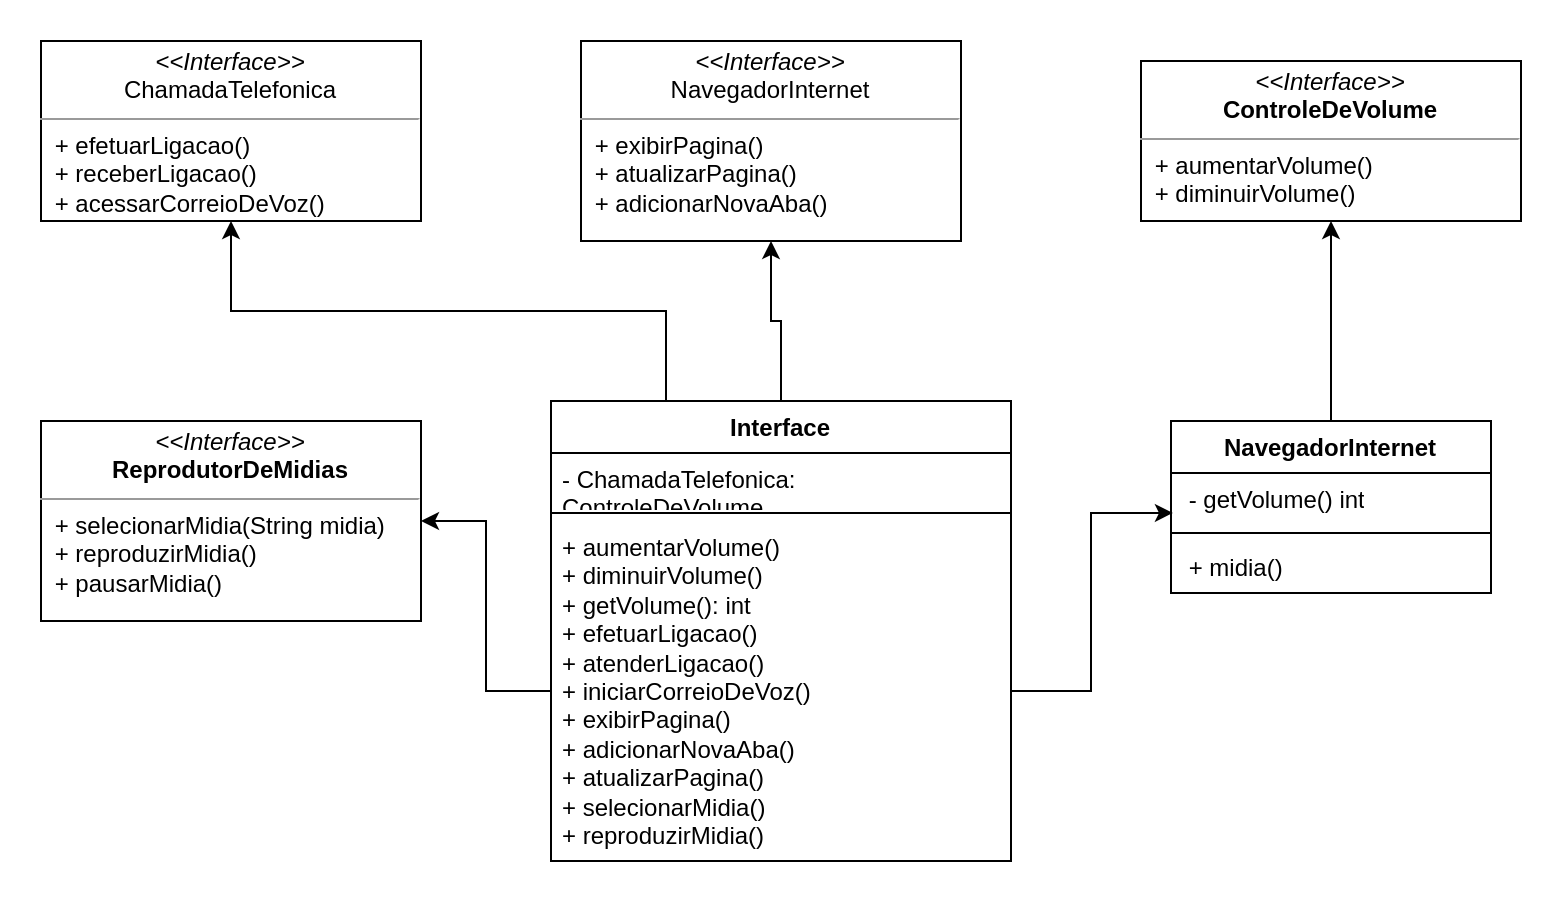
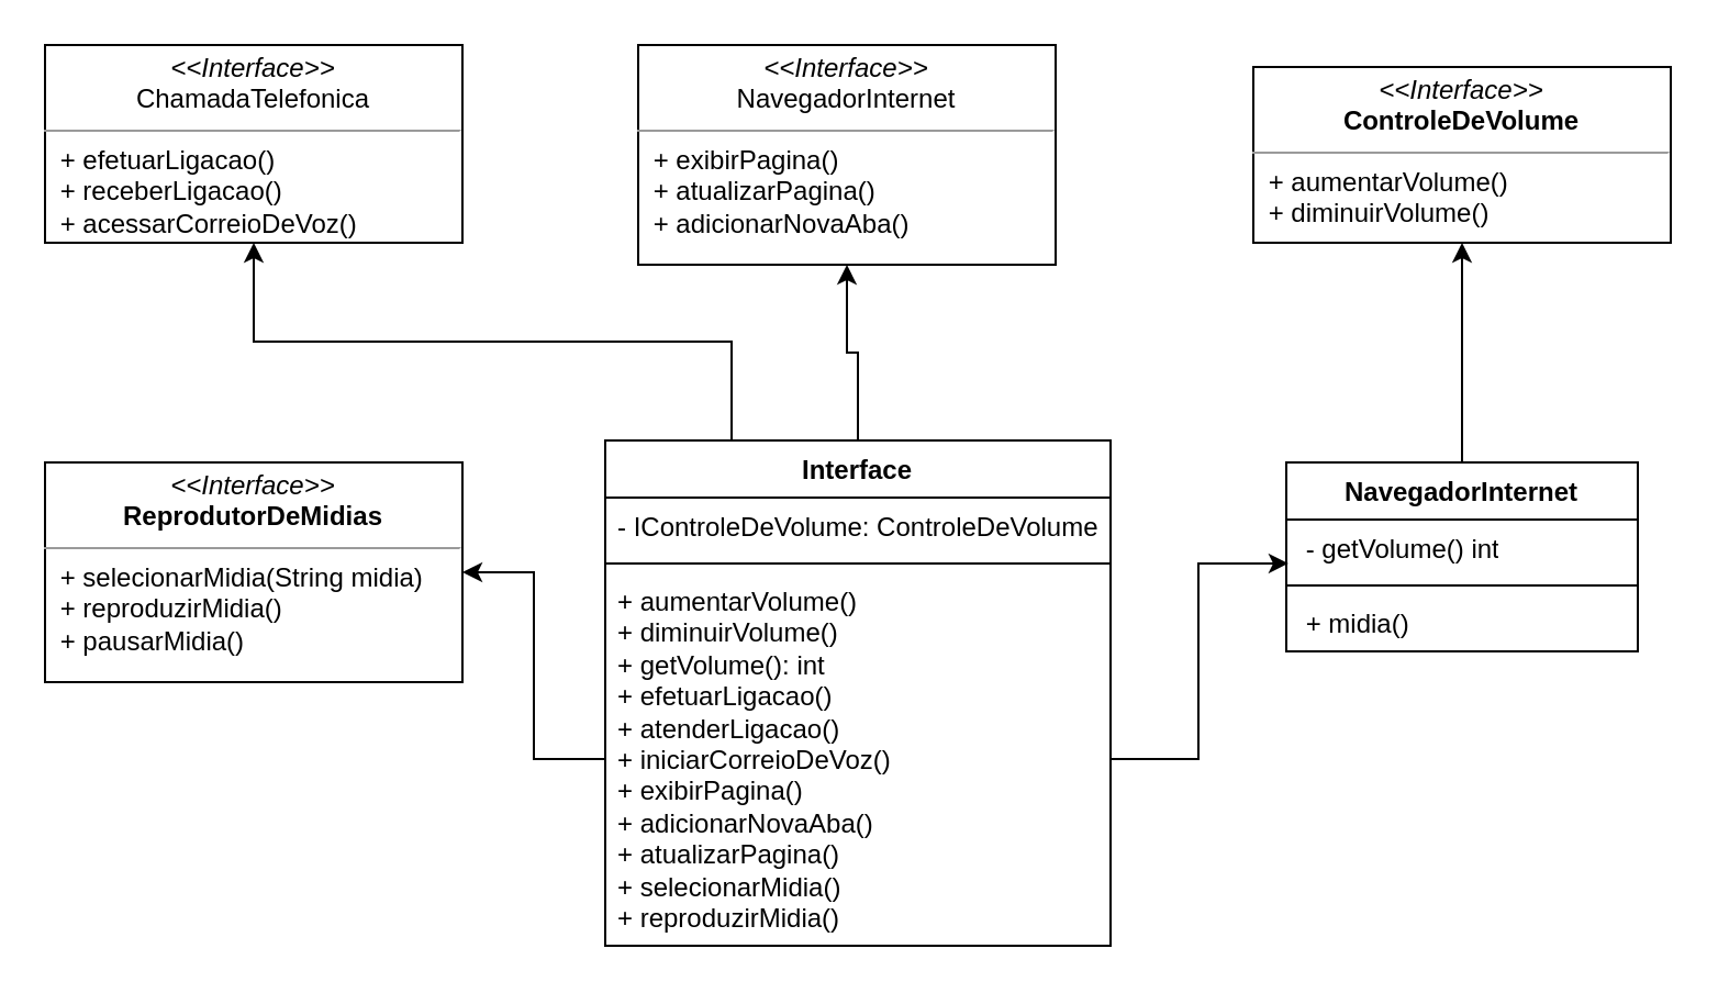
- <mxCell id="5" value="- ChamadaTelefonica: ControleDeVolume" style="text;strokeColor=none;fillColor=none;align=left;verticalAlign=top;spacingLeft=4;spacingRight=4;overflow=hidden;rotatable=0;points=[[0,0.5],[1,0.5]];portConstraint=eastwest;whiteSpace=wrap;html=1;" vertex="1" parent="4"><mxGeometry y="26" width="230" height="26" as="geometry" /></mxCell>
+ <mxCell id="5" value="- IControleDeVolume: ControleDeVolume" style="text;strokeColor=none;fillColor=none;align=left;verticalAlign=top;spacingLeft=4;spacingRight=4;overflow=hidden;rotatable=0;points=[[0,0.5],[1,0.5]];portConstraint=eastwest;whiteSpace=wrap;html=1;" vertex="1" parent="4"><mxGeometry y="26" width="230" height="26" as="geometry" /></mxCell>
